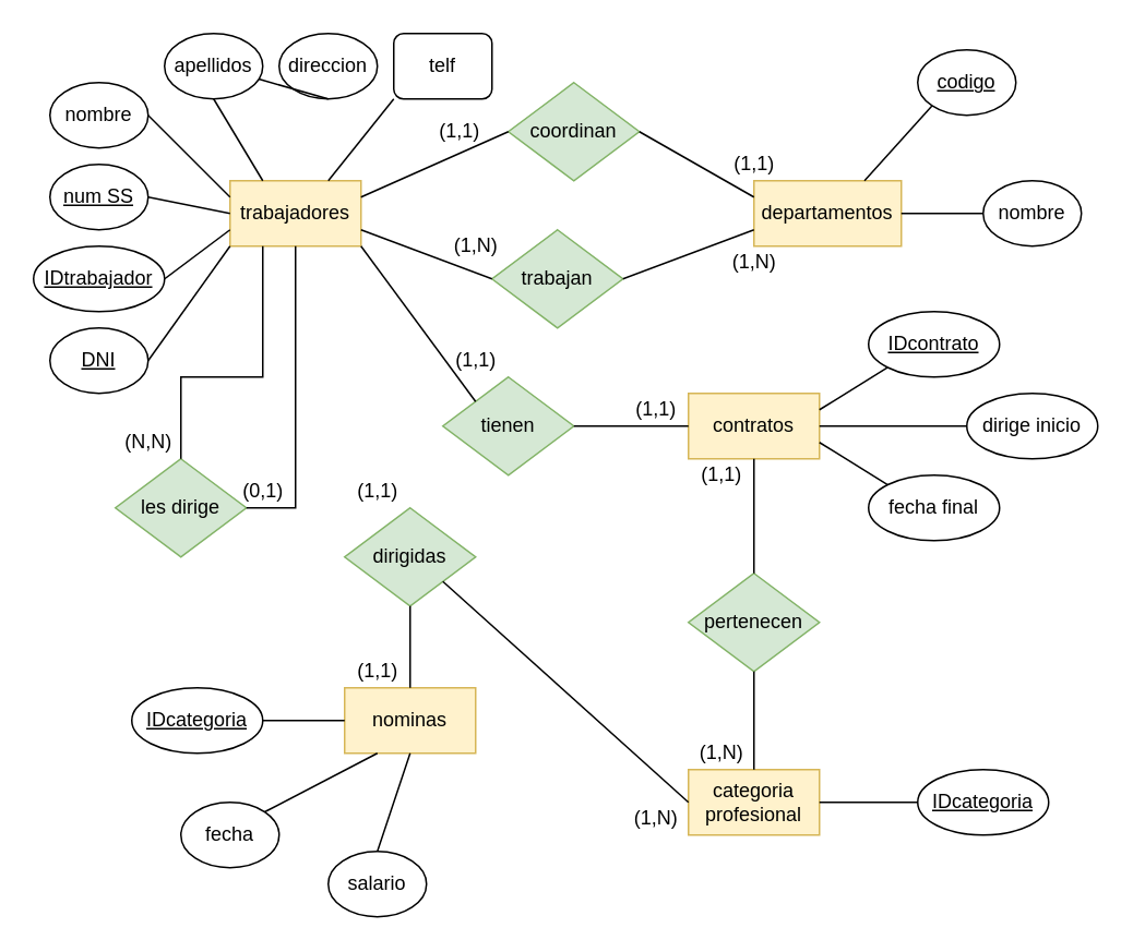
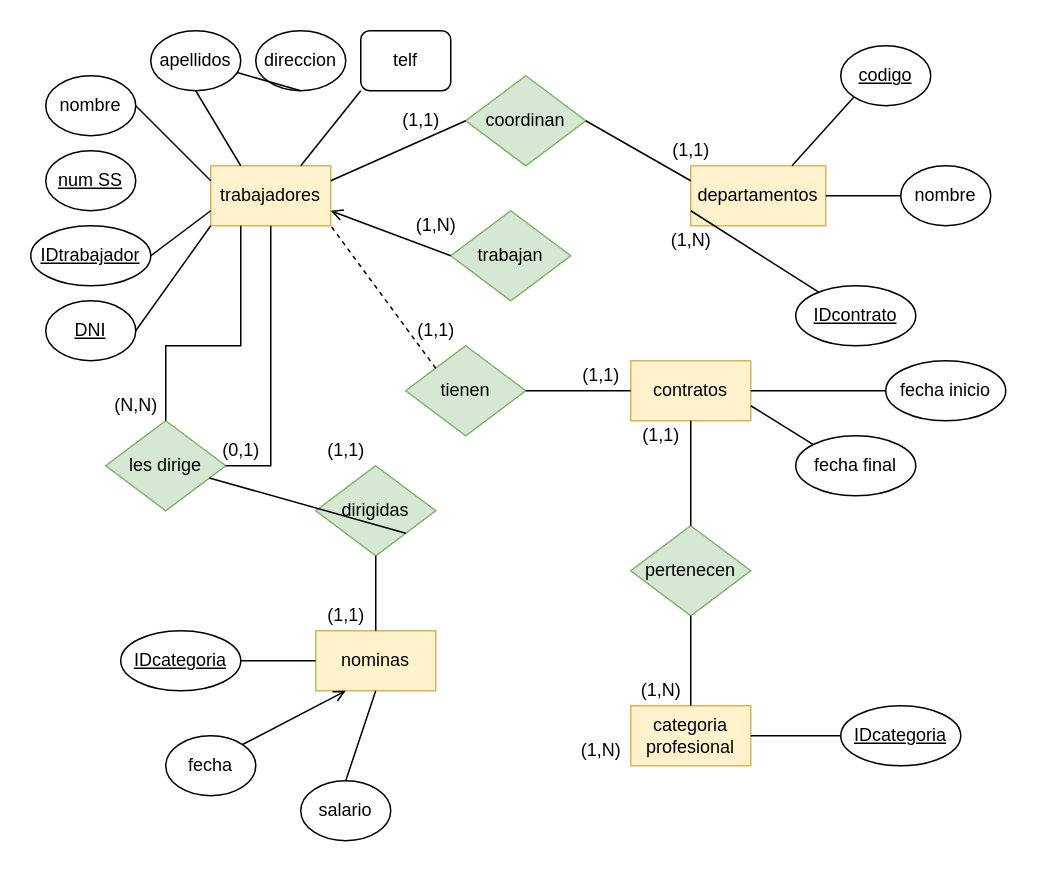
- <mxCell id="21" value="" style="endArrow=none;html=1;rounded=0;entryX=1;entryY=0.5;entryDx=0;entryDy=0;exitX=0;exitY=0.5;exitDx=0;exitDy=0;" edge="1" parent="1" source="2" target="9"><mxGeometry width="50" height="50" relative="1" as="geometry"><mxPoint x="160" y="170" as="sourcePoint" /><mxPoint x="110" y="240" as="targetPoint" /></mxGeometry></mxCell>
- <mxCell id="34" value="" style="endArrow=none;html=1;rounded=0;entryX=1;entryY=0.75;entryDx=0;entryDy=0;exitX=0;exitY=0.5;exitDx=0;exitDy=0;" edge="1" parent="1" source="27" target="2"><mxGeometry width="50" height="50" relative="1" as="geometry"><mxPoint x="288.787" y="94.142" as="sourcePoint" /><mxPoint x="240" y="150" as="targetPoint" /></mxGeometry></mxCell>
+ <mxCell id="34" value="" style="endArrow=open;html=1;rounded=0;entryX=1;entryY=0.75;entryDx=0;entryDy=0;exitX=0;exitY=0.5;exitDx=0;exitDy=0;" edge="1" parent="1" source="27" target="2"><mxGeometry width="50" height="50" relative="1" as="geometry"><mxPoint x="288.787" y="94.142" as="sourcePoint" /><mxPoint x="240" y="150" as="targetPoint" /></mxGeometry></mxCell>
- <mxCell id="32" value="" style="endArrow=none;html=1;rounded=0;entryX=1;entryY=0.5;entryDx=0;entryDy=0;exitX=0;exitY=0.75;exitDx=0;exitDy=0;" edge="1" parent="1" source="4" target="27"><mxGeometry width="50" height="50" relative="1" as="geometry"><mxPoint x="268.787" y="74.142" as="sourcePoint" /><mxPoint x="220" y="130" as="targetPoint" /></mxGeometry></mxCell>
+ <mxCell id="32" value="" style="endArrow=none;html=1;rounded=0;exitX=0;exitY=0.75;exitDx=0;exitDy=0;" edge="1" parent="1" source="4" target="38"><mxGeometry width="50" height="50" relative="1" as="geometry"><mxPoint x="268.787" y="74.142" as="sourcePoint" /><mxPoint x="220" y="130" as="targetPoint" /></mxGeometry></mxCell>
- <mxCell id="37" value="" style="endArrow=none;html=1;rounded=0;entryX=1;entryY=1;entryDx=0;entryDy=0;exitX=0;exitY=0;exitDx=0;exitDy=0;" edge="1" parent="1" source="28" target="2"><mxGeometry width="50" height="50" relative="1" as="geometry"><mxPoint x="310" y="100" as="sourcePoint" /><mxPoint x="230" y="130" as="targetPoint" /></mxGeometry></mxCell>
+ <mxCell id="37" value="" style="endArrow=none;html=1;rounded=0;entryX=1;entryY=1;entryDx=0;entryDy=0;exitX=0;exitY=0;exitDx=0;exitDy=0;dashed=1;" edge="1" parent="1" source="28" target="2"><mxGeometry width="50" height="50" relative="1" as="geometry"><mxPoint x="310" y="100" as="sourcePoint" /><mxPoint x="230" y="130" as="targetPoint" /></mxGeometry></mxCell>
- <mxCell id="43" value="" style="endArrow=none;html=1;rounded=0;entryX=0;entryY=1;entryDx=0;entryDy=0;exitX=1;exitY=0.25;exitDx=0;exitDy=0;" edge="1" parent="1" source="5" target="38"><mxGeometry width="50" height="50" relative="1" as="geometry"><mxPoint x="470" y="150" as="sourcePoint" /><mxPoint x="390" y="180" as="targetPoint" /></mxGeometry></mxCell>
- <mxCell id="39" value="dirige inicio" style="ellipse;whiteSpace=wrap;html=1;" vertex="1" parent="1"><mxGeometry x="590" y="240" width="80" height="40" as="geometry" /></mxCell>
+ <mxCell id="39" value="fecha inicio" style="ellipse;whiteSpace=wrap;html=1;" vertex="1" parent="1"><mxGeometry x="590" y="240" width="80" height="40" as="geometry" /></mxCell>
- <mxCell id="52" value="" style="endArrow=none;html=1;rounded=0;entryX=0;entryY=0.5;entryDx=0;entryDy=0;exitX=1;exitY=1;exitDx=0;exitDy=0;" edge="1" parent="1" source="42" target="6"><mxGeometry width="50" height="50" relative="1" as="geometry"><mxPoint x="480" y="300" as="sourcePoint" /><mxPoint x="480" y="370" as="targetPoint" /></mxGeometry></mxCell>
+ <mxCell id="52" value="" style="endArrow=none;html=1;rounded=0;exitX=1;exitY=1;exitDx=0;exitDy=0;" edge="1" parent="1" source="42" target="7"><mxGeometry width="50" height="50" relative="1" as="geometry"><mxPoint x="480" y="300" as="sourcePoint" /><mxPoint x="480" y="370" as="targetPoint" /></mxGeometry></mxCell>
- <mxCell id="57" value="" style="endArrow=none;html=1;rounded=0;entryX=0.25;entryY=1;entryDx=0;entryDy=0;exitX=1;exitY=0;exitDx=0;exitDy=0;" edge="1" parent="1" source="55" target="3"><mxGeometry width="50" height="50" relative="1" as="geometry"><mxPoint x="170" y="450" as="sourcePoint" /><mxPoint x="220" y="450" as="targetPoint" /></mxGeometry></mxCell>
+ <mxCell id="57" value="" style="endArrow=open;html=1;rounded=0;entryX=0.25;entryY=1;entryDx=0;entryDy=0;exitX=1;exitY=0;exitDx=0;exitDy=0;" edge="1" parent="1" source="55" target="3"><mxGeometry width="50" height="50" relative="1" as="geometry"><mxPoint x="170" y="450" as="sourcePoint" /><mxPoint x="220" y="450" as="targetPoint" /></mxGeometry></mxCell>
